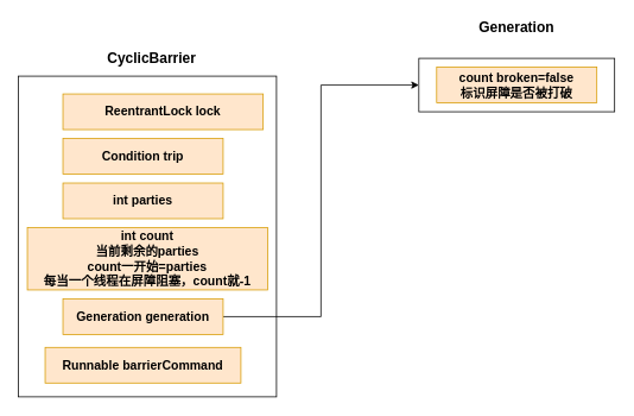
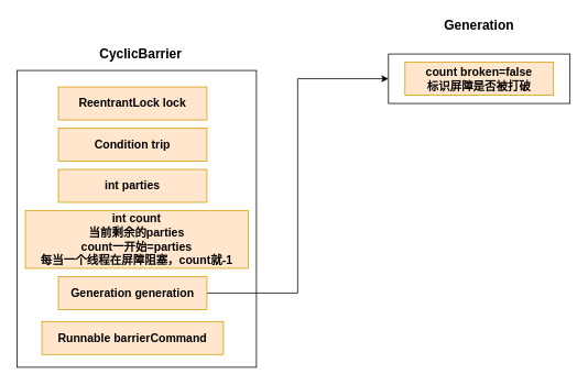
- <mxCell id="4" value="&lt;b&gt;&lt;font style=&quot;font-size: 14px&quot;&gt;ReentrantLock lock&lt;/font&gt;&lt;/b&gt;" style="rounded=0;whiteSpace=wrap;html=1;fillColor=#ffe6cc;strokeColor=#d79b00;" vertex="1" parent="1"><mxGeometry x="70" y="105" width="225" height="40" as="geometry" /></mxCell>
+ <mxCell id="4" value="&lt;b&gt;&lt;font style=&quot;font-size: 14px&quot;&gt;ReentrantLock lock&lt;/font&gt;&lt;/b&gt;" style="rounded=0;whiteSpace=wrap;html=1;fillColor=#ffe6cc;strokeColor=#d79b00;" vertex="1" parent="1"><mxGeometry x="70" y="105" width="180" height="40" as="geometry" /></mxCell>
